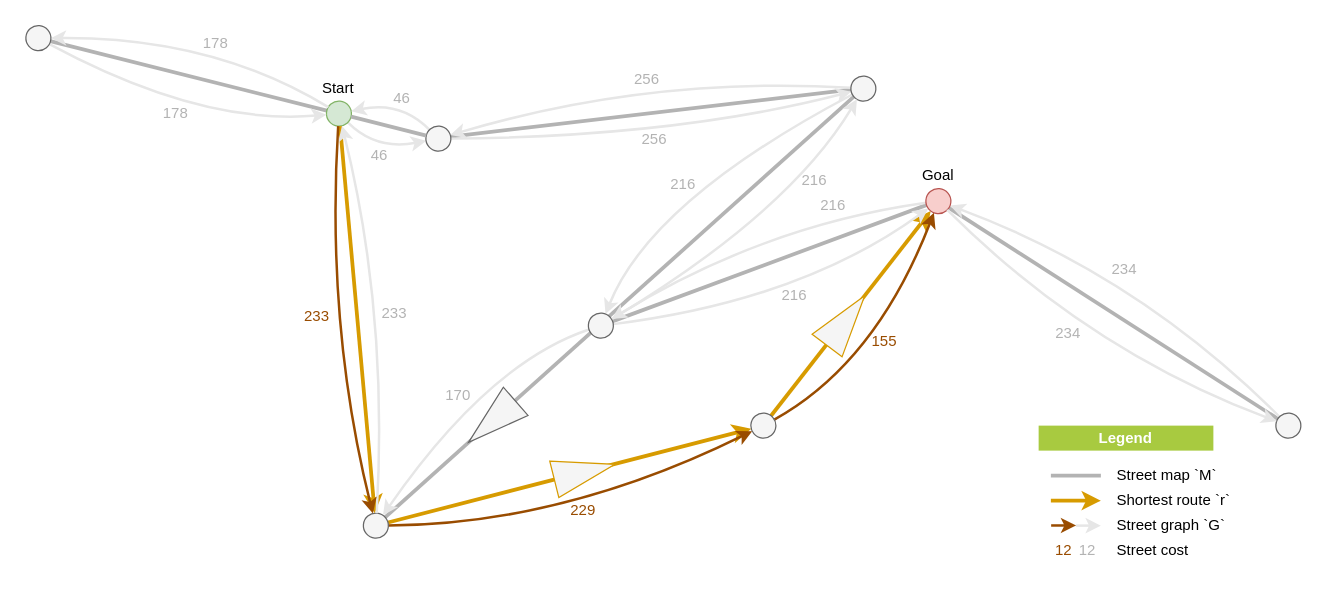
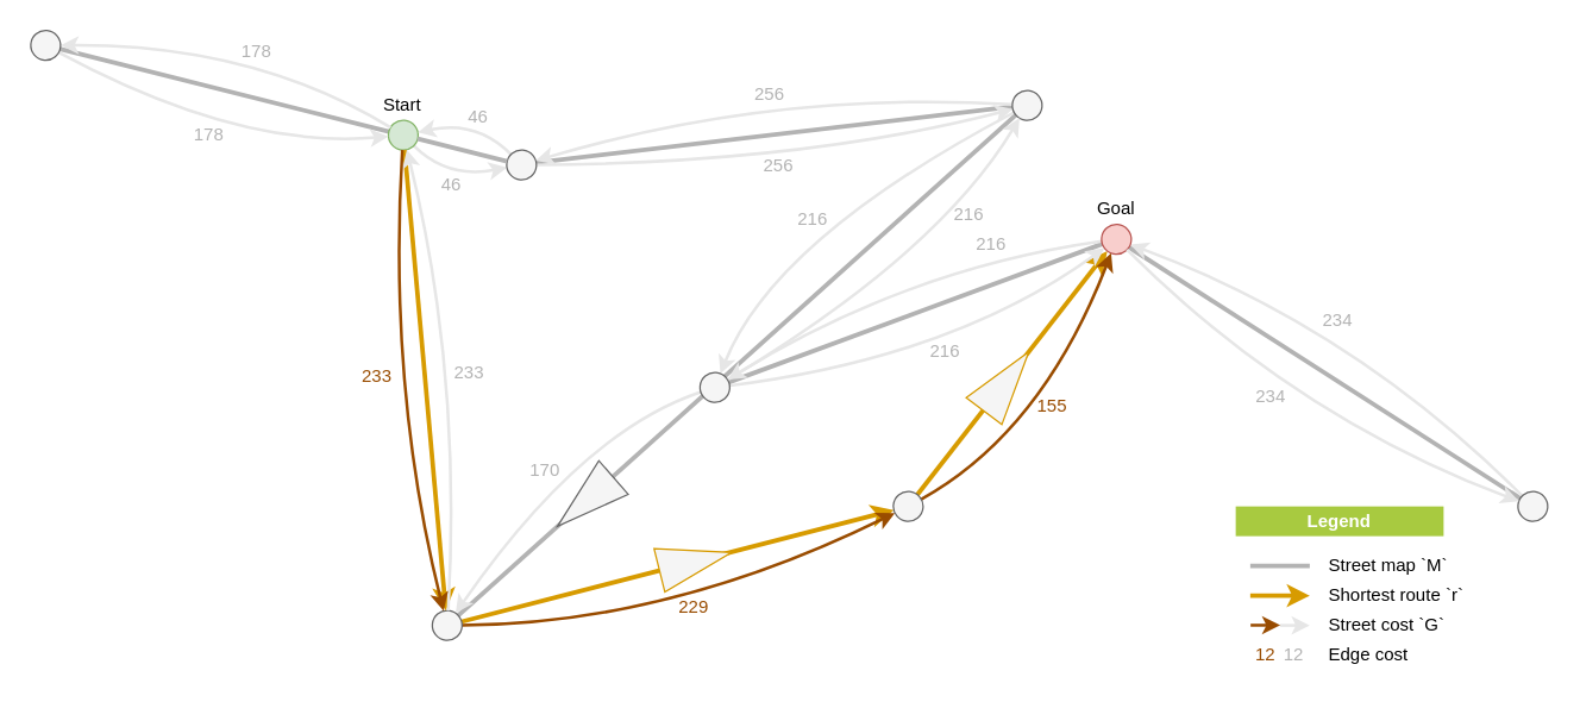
- <mxCell id="41" value="&lt;span style=&quot;text-align: right&quot;&gt;Street graph `G`&lt;/span&gt;" style="text;html=1;strokeColor=none;fillColor=none;align=left;verticalAlign=middle;whiteSpace=wrap;rounded=0;" parent="1" vertex="1"><mxGeometry x="890.63" y="410" width="89.37" height="20" as="geometry" /></mxCell>
+ <mxCell id="41" value="&lt;span style=&quot;text-align: right&quot;&gt;Street cost `G`&lt;/span&gt;" style="text;html=1;strokeColor=none;fillColor=none;align=left;verticalAlign=middle;whiteSpace=wrap;rounded=0;" parent="1" vertex="1"><mxGeometry x="890.63" y="410" width="89.37" height="20" as="geometry" /></mxCell>
- <mxCell id="68" value="&lt;span style=&quot;text-align: right&quot;&gt;Street cost&lt;/span&gt;" style="text;html=1;strokeColor=none;fillColor=none;align=left;verticalAlign=middle;whiteSpace=wrap;rounded=0;" parent="1" vertex="1"><mxGeometry x="890.63" y="430" width="89.37" height="20" as="geometry" /></mxCell>
+ <mxCell id="68" value="&lt;span style=&quot;text-align: right&quot;&gt;Edge cost&lt;/span&gt;" style="text;html=1;strokeColor=none;fillColor=none;align=left;verticalAlign=middle;whiteSpace=wrap;rounded=0;" parent="1" vertex="1"><mxGeometry x="890.63" y="430" width="89.37" height="20" as="geometry" /></mxCell>
